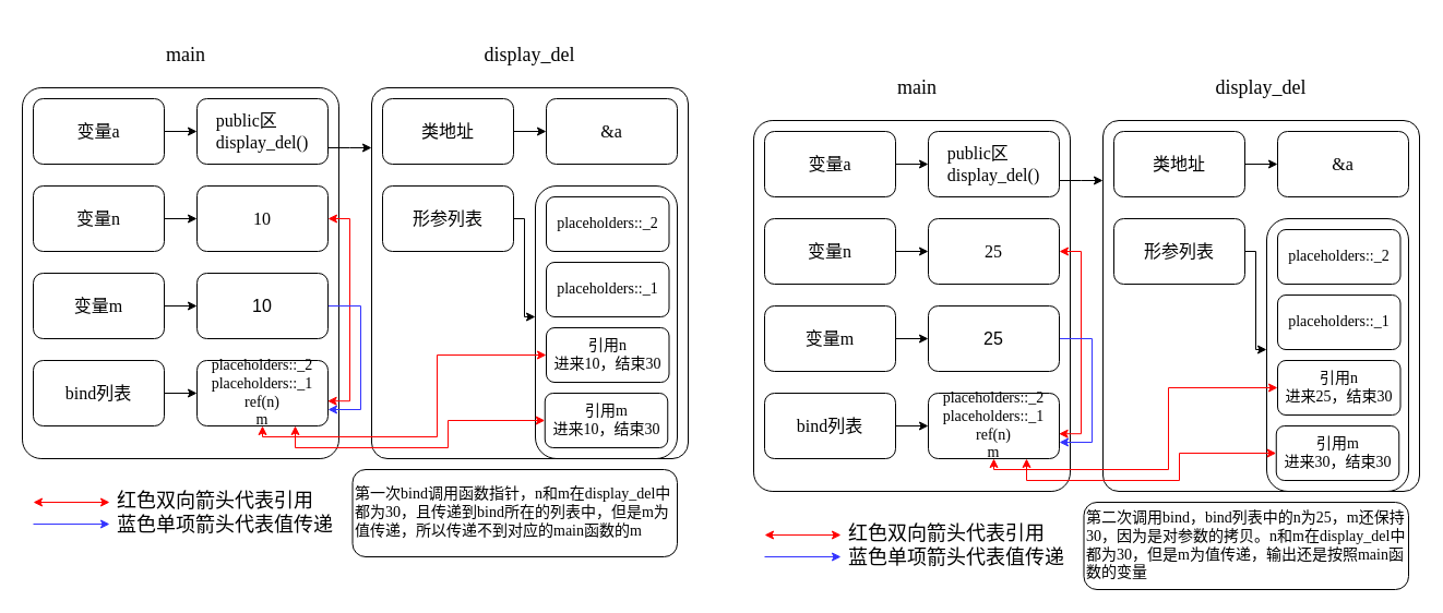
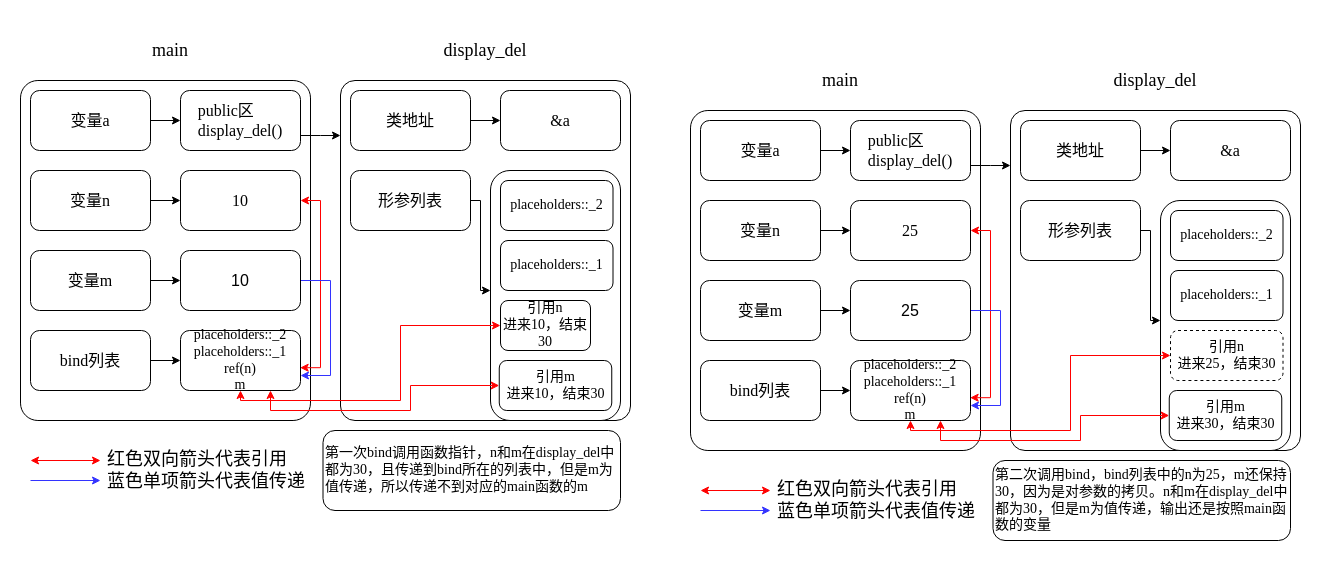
- <mxCell id="29" value="&lt;font face=&quot;Comic Sans MS&quot; style=&quot;font-size: 14px;&quot;&gt;引用n&lt;br&gt;进来10，结束30&lt;br&gt;&lt;/font&gt;" style="whiteSpace=wrap;html=1;rounded=1;" vertex="1" parent="1"><mxGeometry x="500" y="300" width="112.5" height="50" as="geometry" /></mxCell>
+ <mxCell id="29" value="&lt;font face=&quot;Comic Sans MS&quot; style=&quot;font-size: 14px;&quot;&gt;引用n&lt;br&gt;进来10，结束30&lt;br&gt;&lt;/font&gt;" style="whiteSpace=wrap;html=1;rounded=1;" vertex="1" parent="1"><mxGeometry x="500" y="300" width="90" height="50" as="geometry" /></mxCell>
- <mxCell id="64" value="&lt;font face=&quot;Comic Sans MS&quot; style=&quot;font-size: 14px;&quot;&gt;引用n&lt;br&gt;进来25，结束30&lt;br&gt;&lt;/font&gt;" style="whiteSpace=wrap;html=1;rounded=1;" vertex="1" parent="1"><mxGeometry x="1170" y="330" width="112.5" height="50" as="geometry" /></mxCell>
+ <mxCell id="64" value="&lt;font face=&quot;Comic Sans MS&quot; style=&quot;font-size: 14px;&quot;&gt;引用n&lt;br&gt;进来25，结束30&lt;br&gt;&lt;/font&gt;" style="whiteSpace=wrap;html=1;rounded=1;dashed=1;" vertex="1" parent="1"><mxGeometry x="1170" y="330" width="112.5" height="50" as="geometry" /></mxCell>
